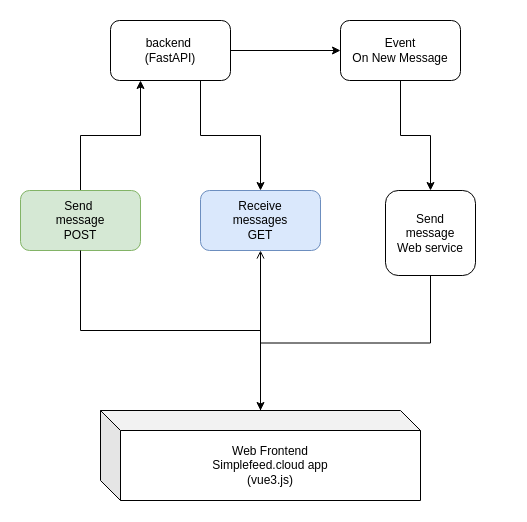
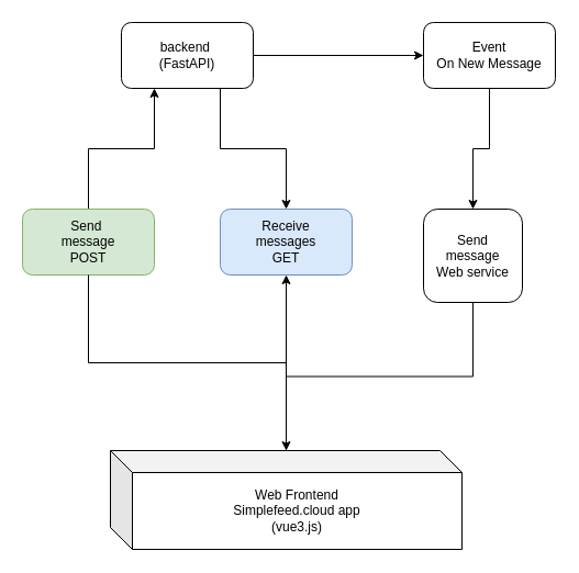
- <mxCell id="8" value="Event&lt;br&gt;On New Message" style="rounded=1;whiteSpace=wrap;html=1;" vertex="1" parent="1"><mxGeometry x="340" y="20" width="120" height="60" as="geometry" /></mxCell>
+ <mxCell id="8" value="Event&lt;br&gt;On New Message" style="rounded=1;whiteSpace=wrap;html=1;" vertex="1" parent="1"><mxGeometry x="385" y="20" width="120" height="60" as="geometry" /></mxCell>
- <mxCell id="13" style="edgeStyle=orthogonalEdgeStyle;rounded=0;orthogonalLoop=1;jettySize=auto;html=1;entryX=0.5;entryY=1;entryDx=0;entryDy=0;endArrow=open;" edge="1" parent="1" source="14" target="11"><mxGeometry relative="1" as="geometry" /></mxCell>
+ <mxCell id="13" style="edgeStyle=orthogonalEdgeStyle;rounded=0;orthogonalLoop=1;jettySize=auto;html=1;entryX=0.5;entryY=1;entryDx=0;entryDy=0;" edge="1" parent="1" source="14" target="11"><mxGeometry relative="1" as="geometry" /></mxCell>
